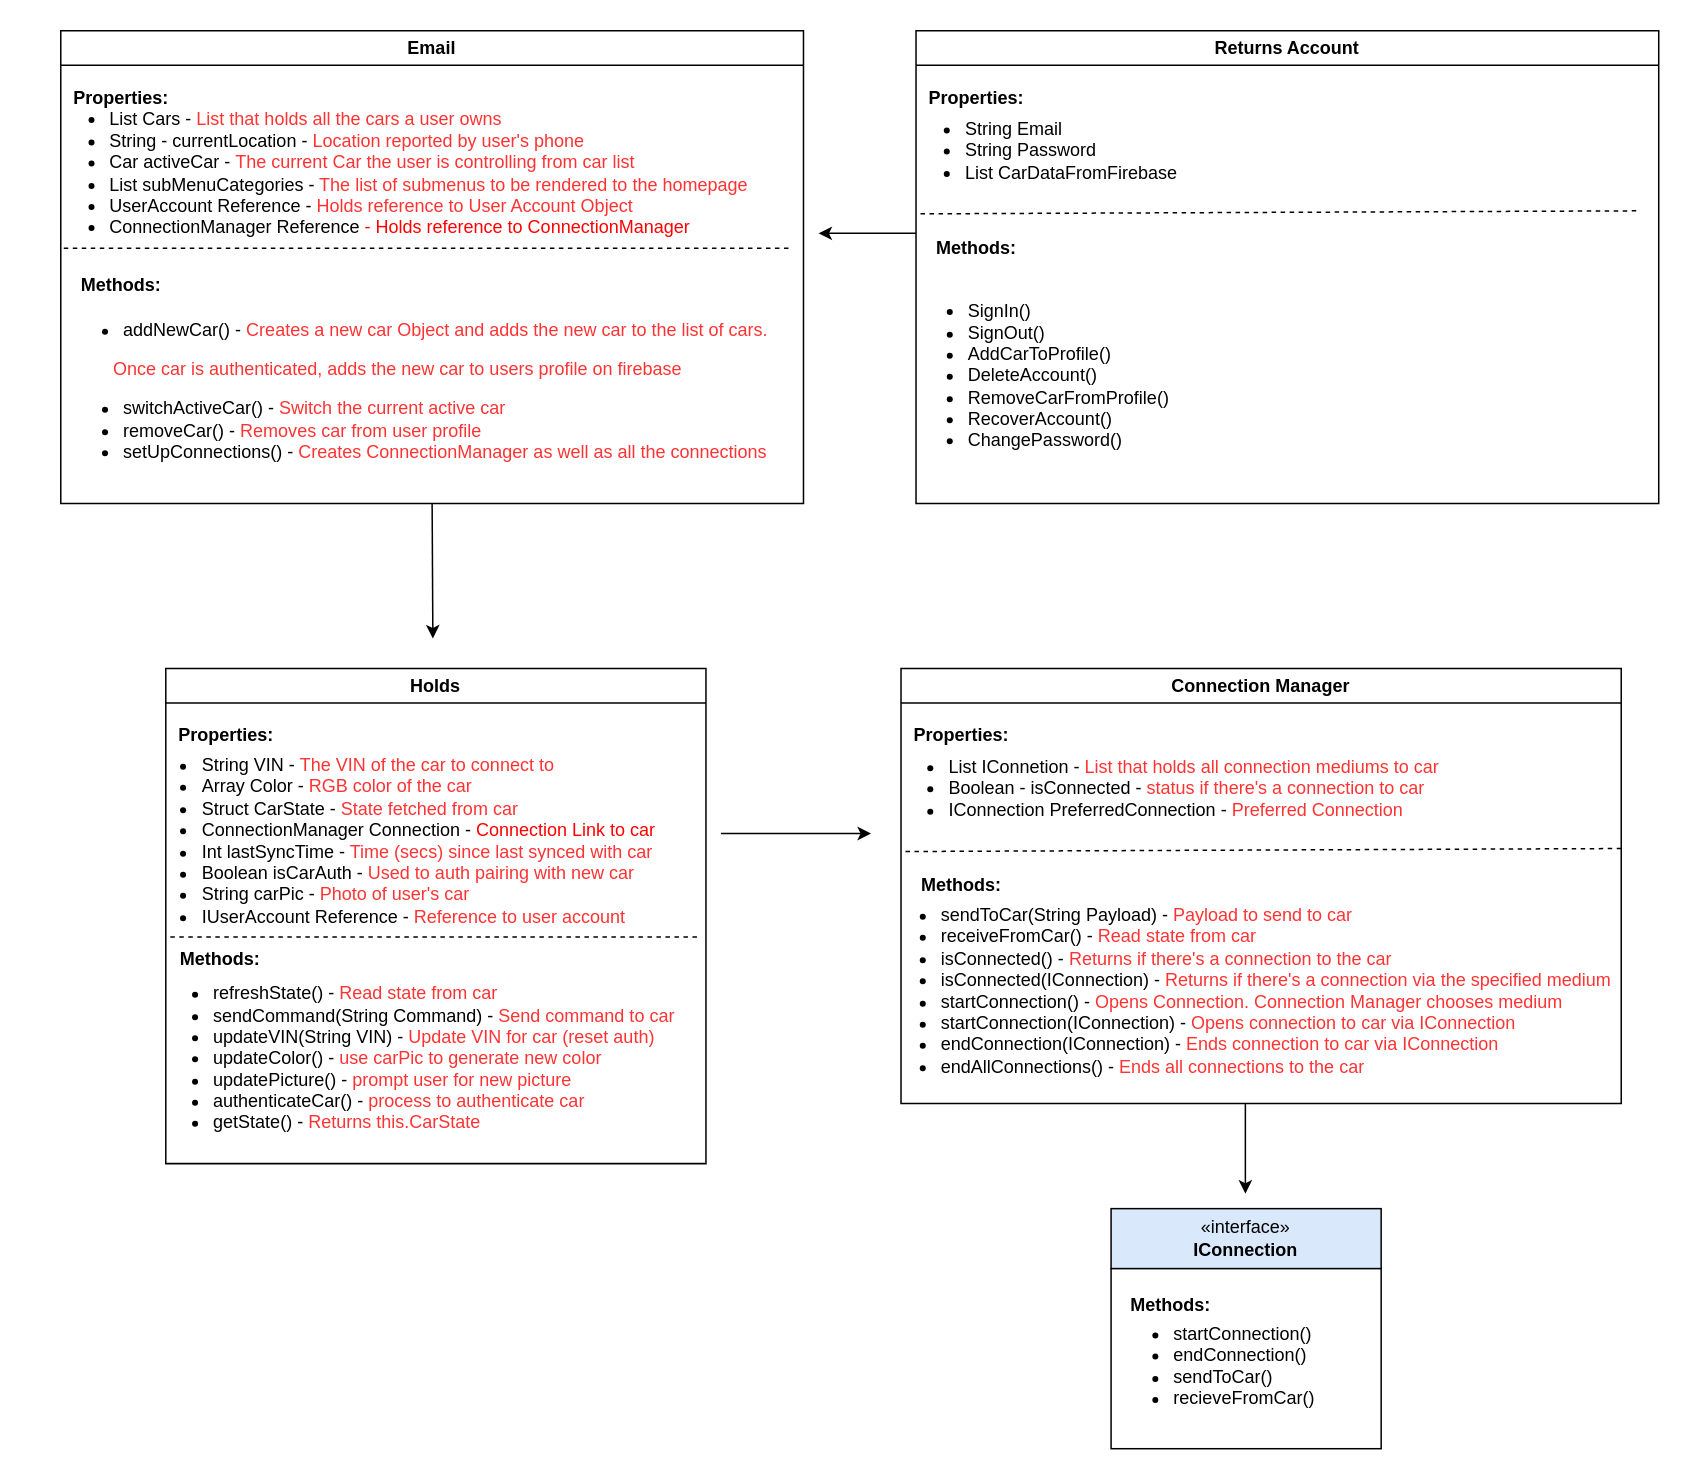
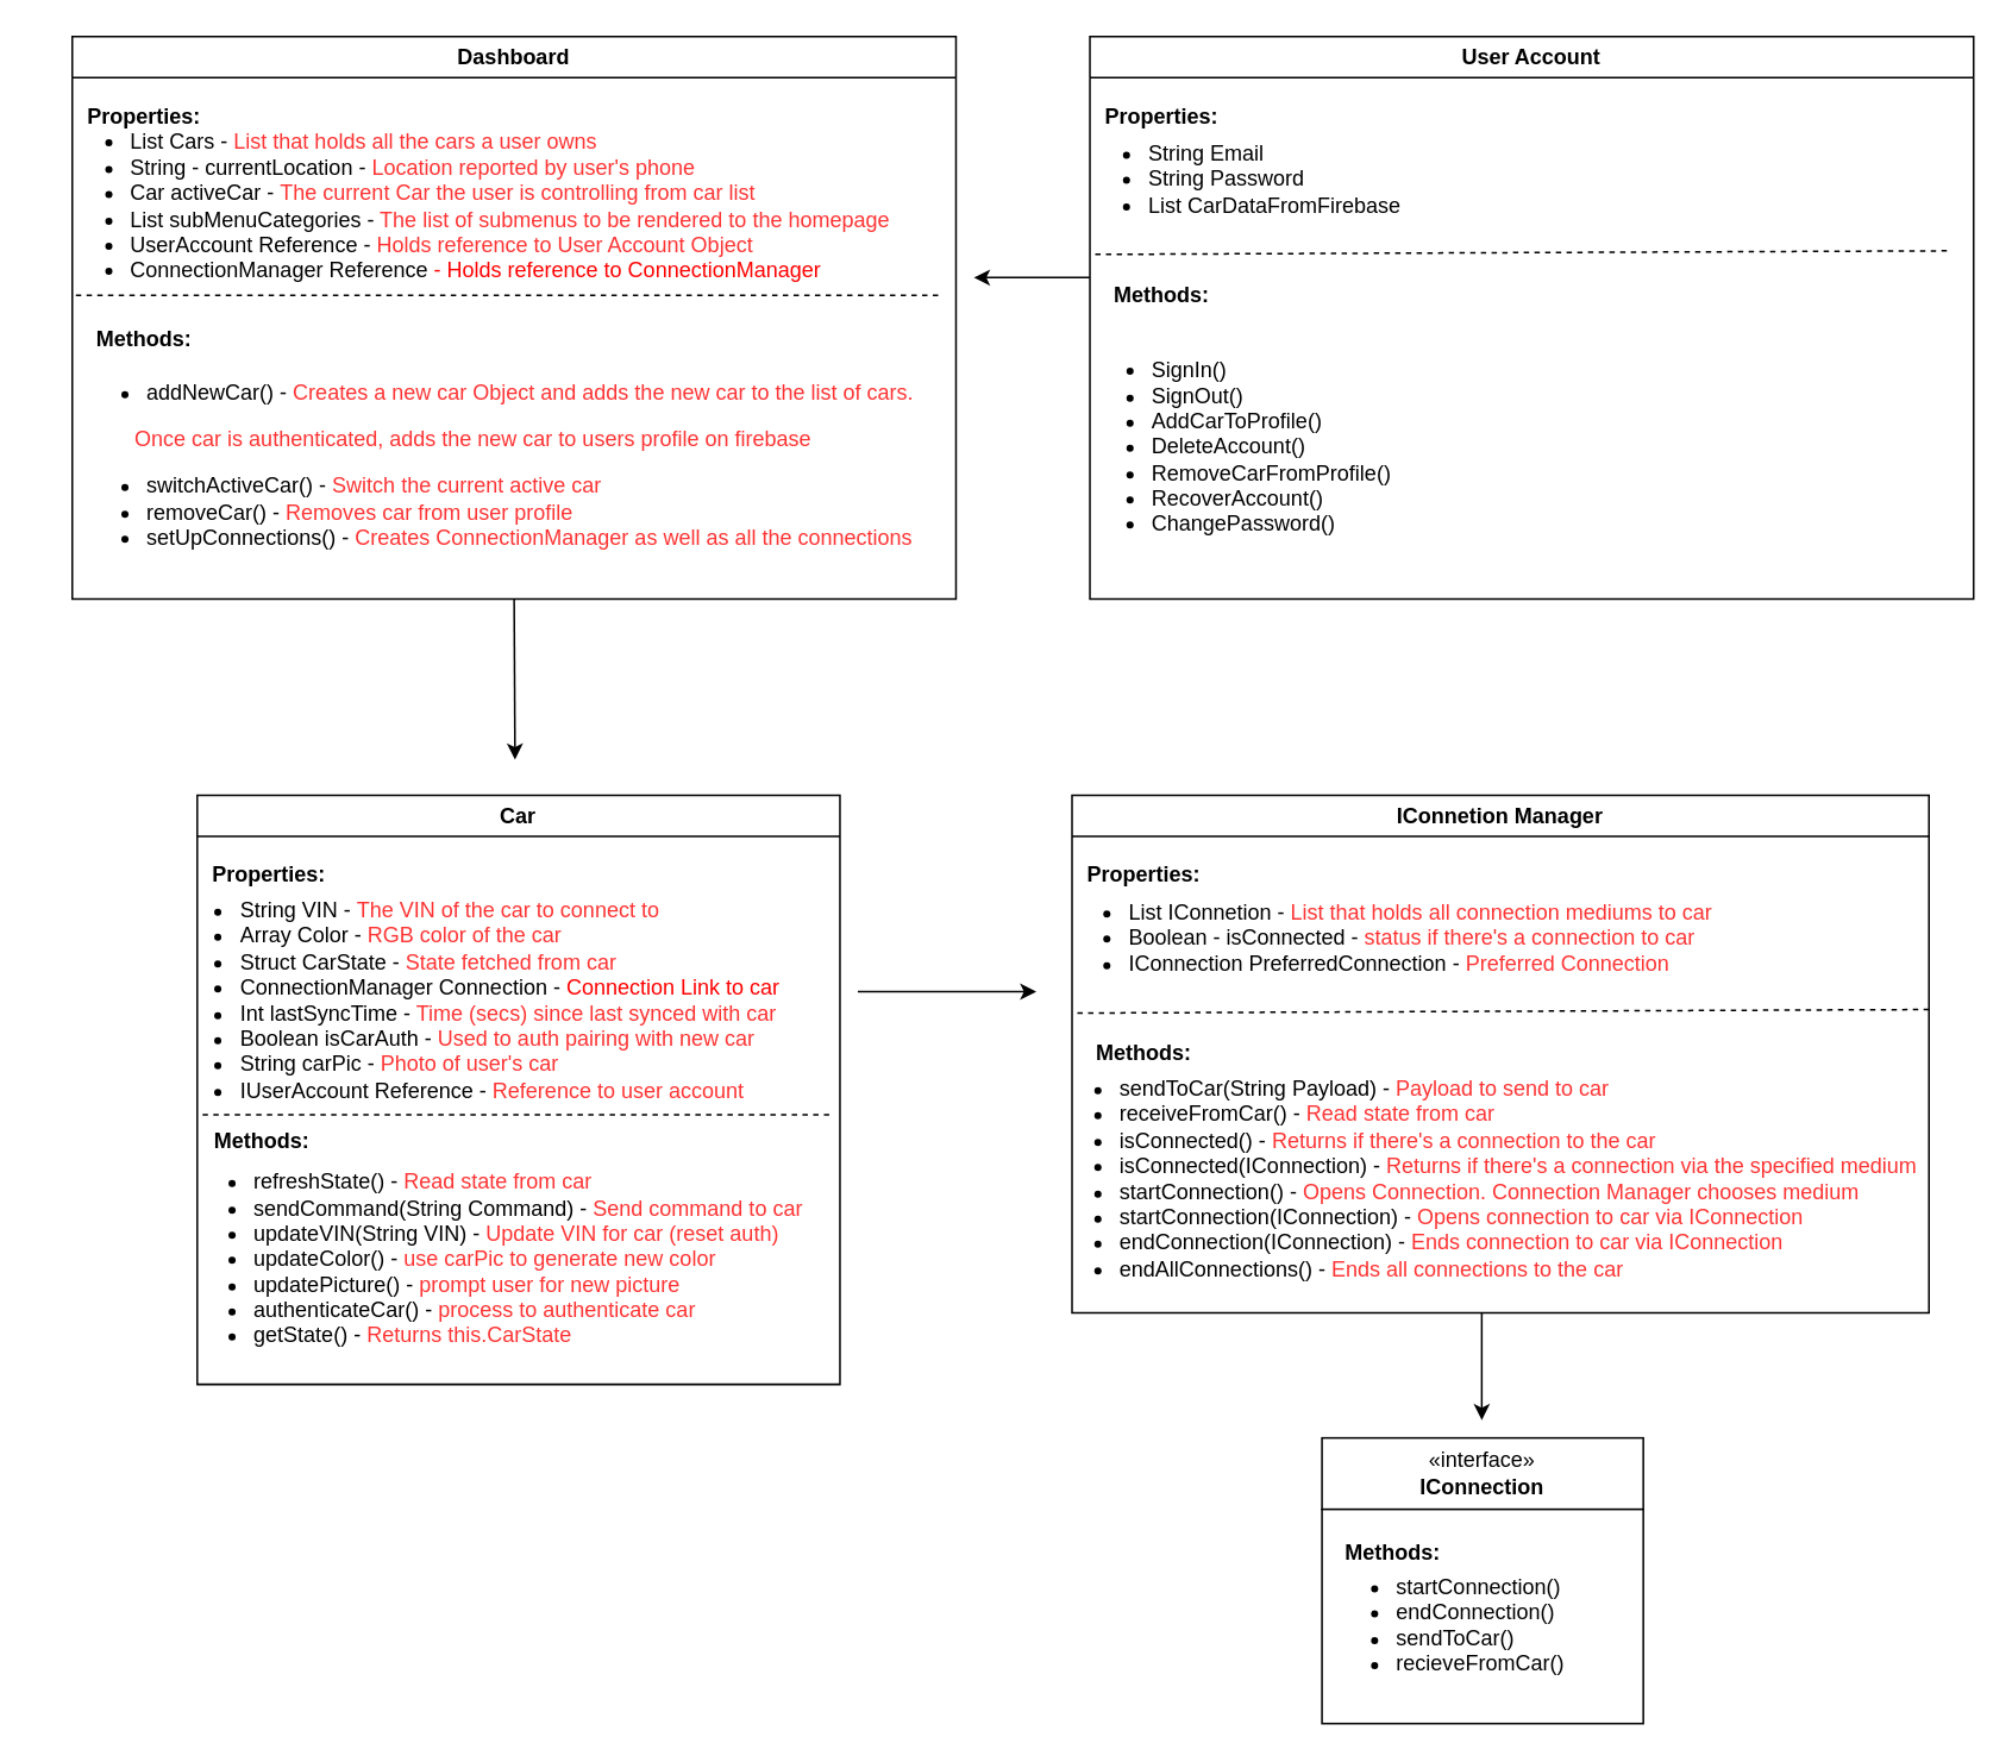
- <mxCell id="18" value="Email" style="swimlane;whiteSpace=wrap;html=1;" vertex="1" parent="1"><mxGeometry x="40" y="20" width="495" height="315" as="geometry" /></mxCell>
+ <mxCell id="18" value="Dashboard" style="swimlane;whiteSpace=wrap;html=1;" vertex="1" parent="1"><mxGeometry x="40" y="20" width="495" height="315" as="geometry" /></mxCell>
- <mxCell id="24" value="Returns Account" style="swimlane;whiteSpace=wrap;html=1;" vertex="1" parent="1"><mxGeometry x="610" y="20" width="495" height="315" as="geometry" /></mxCell>
+ <mxCell id="24" value="User Account" style="swimlane;whiteSpace=wrap;html=1;" vertex="1" parent="1"><mxGeometry x="610" y="20" width="495" height="315" as="geometry" /></mxCell>
- <mxCell id="2" value="Holds" style="swimlane;whiteSpace=wrap;html=1;" vertex="1" parent="1"><mxGeometry x="110" y="445" width="360" height="330" as="geometry" /></mxCell>
+ <mxCell id="2" value="Car" style="swimlane;whiteSpace=wrap;html=1;" vertex="1" parent="1"><mxGeometry x="110" y="445" width="360" height="330" as="geometry" /></mxCell>
- <mxCell id="8" value="Connection Manager" style="swimlane;whiteSpace=wrap;html=1;" vertex="1" parent="1"><mxGeometry x="600" y="445" width="480" height="290" as="geometry" /></mxCell>
+ <mxCell id="8" value="IConnetion Manager" style="swimlane;whiteSpace=wrap;html=1;" vertex="1" parent="1"><mxGeometry x="600" y="445" width="480" height="290" as="geometry" /></mxCell>
- <mxCell id="14" value="«interface»&lt;br&gt;&lt;b&gt;IConnection&lt;/b&gt;" style="html=1;whiteSpace=wrap;fillColor=#dae8fc;" vertex="1" parent="1"><mxGeometry x="740" y="805" width="180" height="40" as="geometry" /></mxCell>
+ <mxCell id="14" value="«interface»&lt;br&gt;&lt;b&gt;IConnection&lt;/b&gt;" style="html=1;whiteSpace=wrap;" vertex="1" parent="1"><mxGeometry x="740" y="805" width="180" height="40" as="geometry" /></mxCell>
